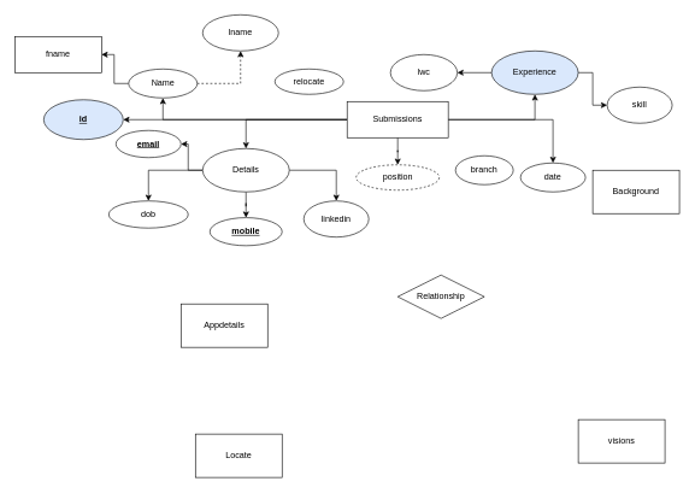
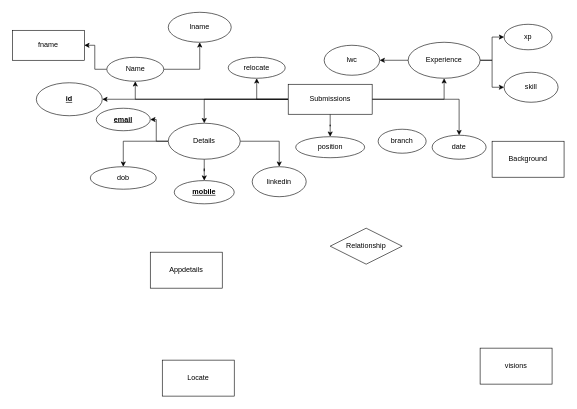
+ <mxCell id="34" value="" style="edgeStyle=orthogonalEdgeStyle;rounded=0;orthogonalLoop=1;jettySize=auto;html=1;" edge="1" parent="1" source="37" target="38"><mxGeometry relative="1" as="geometry" /></mxCell>
+ <mxCell id="38" value="xp" style="ellipse;whiteSpace=wrap;html=1;rounded=0;" vertex="1" parent="1"><mxGeometry x="840" y="40" width="80" height="42.5" as="geometry" /></mxCell>
- <mxCell id="37" value="Experience" style="ellipse;whiteSpace=wrap;html=1;rounded=0;fillColor=#dae8fc;" vertex="1" parent="1"><mxGeometry x="680" y="70" width="120" height="60" as="geometry" /></mxCell>
+ <mxCell id="37" value="Experience" style="ellipse;whiteSpace=wrap;html=1;rounded=0;" vertex="1" parent="1"><mxGeometry x="680" y="70" width="120" height="60" as="geometry" /></mxCell>
- <mxCell id="18" value="" style="edgeStyle=orthogonalEdgeStyle;rounded=0;orthogonalLoop=1;jettySize=auto;html=1;dashed=1;" edge="1" parent="1" source="20" target="23"><mxGeometry relative="1" as="geometry" /></mxCell>
+ <mxCell id="18" value="" style="edgeStyle=orthogonalEdgeStyle;rounded=0;orthogonalLoop=1;jettySize=auto;html=1;" edge="1" parent="1" source="20" target="23"><mxGeometry relative="1" as="geometry" /></mxCell>
+ <mxCell id="2" value="" style="edgeStyle=orthogonalEdgeStyle;rounded=0;orthogonalLoop=1;jettySize=auto;html=1;" edge="1" parent="1" source="9" target="16"><mxGeometry relative="1" as="geometry" /></mxCell>
- <mxCell id="21" value="&lt;u&gt;&lt;b&gt;id&lt;/b&gt;&lt;/u&gt;" style="ellipse;whiteSpace=wrap;html=1;rounded=0;fillColor=#dae8fc;" vertex="1" parent="1"><mxGeometry x="60" y="137.5" width="110" height="55" as="geometry" /></mxCell>
+ <mxCell id="21" value="&lt;u&gt;&lt;b&gt;id&lt;/b&gt;&lt;/u&gt;" style="ellipse;whiteSpace=wrap;html=1;rounded=0;" vertex="1" parent="1"><mxGeometry x="60" y="137.5" width="110" height="55" as="geometry" /></mxCell>
- <mxCell id="22" value="position" style="ellipse;whiteSpace=wrap;html=1;rounded=0;dashed=1;" vertex="1" parent="1"><mxGeometry x="492.5" y="227.5" width="115" height="35" as="geometry" /></mxCell>
+ <mxCell id="22" value="position" style="ellipse;whiteSpace=wrap;html=1;rounded=0;" vertex="1" parent="1"><mxGeometry x="492.5" y="227.5" width="115" height="35" as="geometry" /></mxCell>
